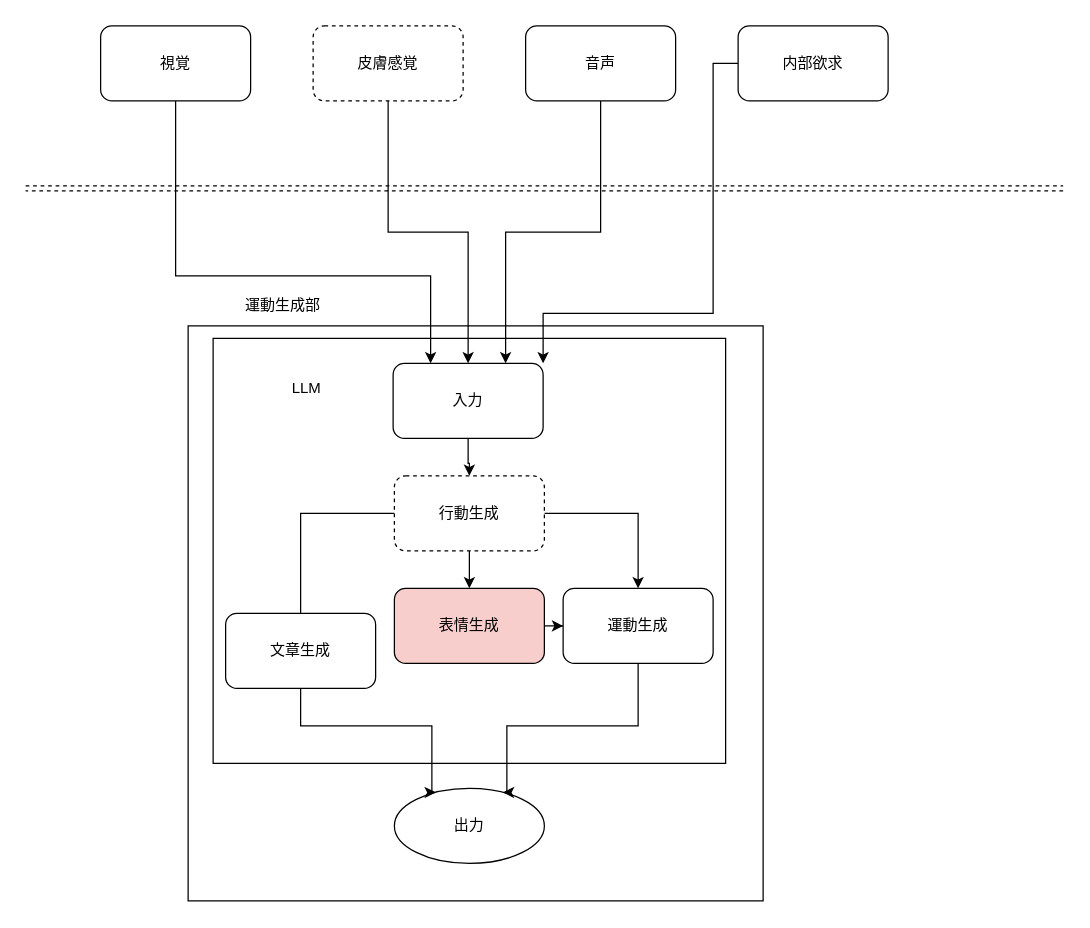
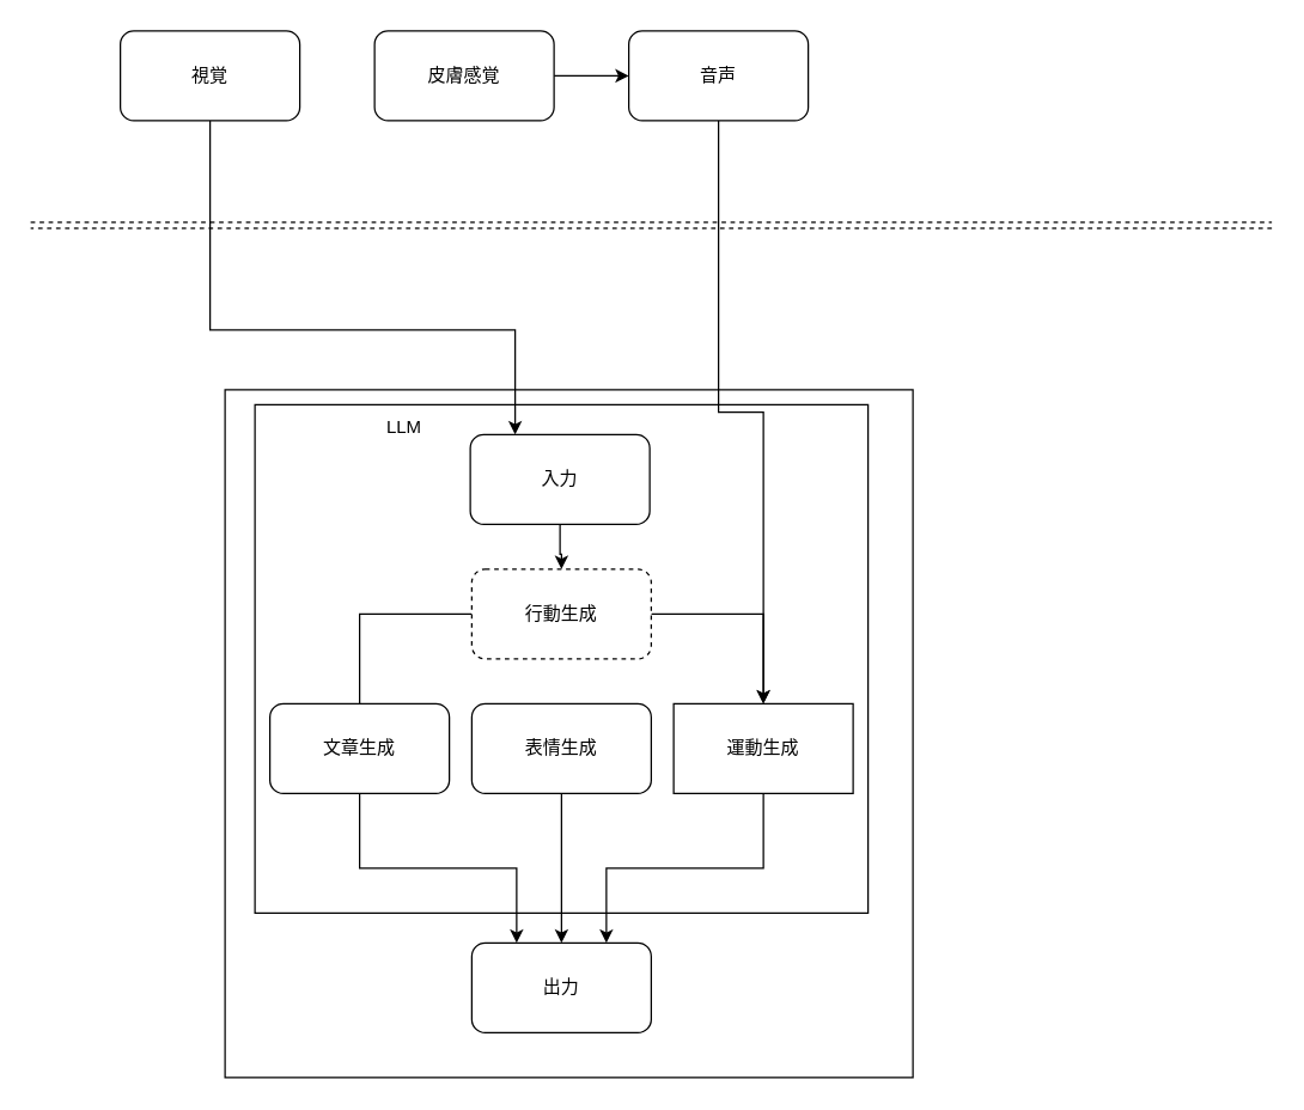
- <mxCell id="12" value="皮膚感覚" style="rounded=1;whiteSpace=wrap;html=1;dashed=1;" parent="1" vertex="1"><mxGeometry x="250" y="20" width="120" height="60" as="geometry" /></mxCell>
+ <mxCell id="12" value="皮膚感覚" style="rounded=1;whiteSpace=wrap;html=1;" parent="1" vertex="1"><mxGeometry x="250" y="20" width="120" height="60" as="geometry" /></mxCell>
- <mxCell id="10" value="内部欲求" style="rounded=1;whiteSpace=wrap;html=1;" parent="1" vertex="1"><mxGeometry x="590" y="20" width="120" height="60" as="geometry" /></mxCell>
- <mxCell id="11" style="edgeStyle=orthogonalEdgeStyle;rounded=0;orthogonalLoop=1;jettySize=auto;html=1;entryX=0.5;entryY=0;entryDx=0;entryDy=0;" parent="1" source="12" target="5" edge="1"><mxGeometry relative="1" as="geometry" /></mxCell>
+ <mxCell id="11" style="edgeStyle=orthogonalEdgeStyle;rounded=0;orthogonalLoop=1;jettySize=auto;html=1;" parent="1" source="12" target="14" edge="1"><mxGeometry relative="1" as="geometry" /></mxCell>
- <mxCell id="13" style="edgeStyle=orthogonalEdgeStyle;rounded=0;orthogonalLoop=1;jettySize=auto;html=1;entryX=0.75;entryY=0;entryDx=0;entryDy=0;" parent="1" source="14" target="5" edge="1"><mxGeometry relative="1" as="geometry" /></mxCell>
+ <mxCell id="13" style="edgeStyle=orthogonalEdgeStyle;rounded=0;orthogonalLoop=1;jettySize=auto;html=1;" parent="1" source="14" target="27" edge="1"><mxGeometry relative="1" as="geometry" /></mxCell>
- <mxCell id="15" value="運動生成部" style="text;strokeColor=none;fillColor=none;spacingLeft=4;spacingRight=4;overflow=hidden;rotatable=0;points=[[0,0.5],[1,0.5]];portConstraint=eastwest;fontSize=12;whiteSpace=wrap;html=1;" parent="1" vertex="1"><mxGeometry x="190" y="230" width="80" height="30" as="geometry" /></mxCell>
- <mxCell id="9" style="edgeStyle=orthogonalEdgeStyle;rounded=0;orthogonalLoop=1;jettySize=auto;html=1;entryX=1;entryY=0;entryDx=0;entryDy=0;" parent="1" source="10" target="5" edge="1"><mxGeometry relative="1" as="geometry"><Array as="points"><mxPoint x="570" y="50" /><mxPoint x="570" y="250" /></Array></mxGeometry></mxCell>
- <mxCell id="21" value="LLM" style="text;html=1;strokeColor=none;fillColor=none;align=center;verticalAlign=middle;whiteSpace=wrap;rounded=0;" parent="1" vertex="1"><mxGeometry x="215" y="295" width="60" height="30" as="geometry" /></mxCell>
+ <mxCell id="21" value="LLM" style="text;html=1;strokeColor=none;fillColor=none;align=center;verticalAlign=middle;whiteSpace=wrap;rounded=0;" parent="1" vertex="1"><mxGeometry x="240" y="270" width="60" height="30" as="geometry" /></mxCell>
- <mxCell id="16" style="edgeStyle=orthogonalEdgeStyle;rounded=0;orthogonalLoop=1;jettySize=auto;html=1;" edge="1" parent="1" source="19" target="25"><mxGeometry relative="1" as="geometry" /></mxCell>
- <mxCell id="25" value="表情生成" style="rounded=1;whiteSpace=wrap;html=1;fillColor=#f8cecc;" vertex="1" parent="1"><mxGeometry x="315" y="470" width="120" height="60" as="geometry" /></mxCell>
+ <mxCell id="25" value="表情生成" style="rounded=1;whiteSpace=wrap;html=1;" vertex="1" parent="1"><mxGeometry x="315" y="470" width="120" height="60" as="geometry" /></mxCell>
- <mxCell id="24" style="edgeStyle=orthogonalEdgeStyle;rounded=0;orthogonalLoop=1;jettySize=auto;html=1;" edge="1" parent="1" source="25" target="27"><mxGeometry relative="1" as="geometry" /></mxCell>
+ <mxCell id="24" style="edgeStyle=orthogonalEdgeStyle;rounded=0;orthogonalLoop=1;jettySize=auto;html=1;entryX=0.5;entryY=0;entryDx=0;entryDy=0;" edge="1" parent="1" source="25" target="20"><mxGeometry relative="1" as="geometry" /></mxCell>
- <mxCell id="27" value="運動生成" style="rounded=1;whiteSpace=wrap;html=1;" vertex="1" parent="1"><mxGeometry x="450" y="470" width="120" height="60" as="geometry" /></mxCell>
+ <mxCell id="27" value="運動生成" style="whiteSpace=wrap;html=1;rounded=0;" vertex="1" parent="1"><mxGeometry x="450" y="470" width="120" height="60" as="geometry" /></mxCell>
- <mxCell id="23" value="文章生成" style="rounded=1;whiteSpace=wrap;html=1;" vertex="1" parent="1"><mxGeometry x="180" y="490" width="120" height="60" as="geometry" /></mxCell>
+ <mxCell id="23" value="文章生成" style="rounded=1;whiteSpace=wrap;html=1;" vertex="1" parent="1"><mxGeometry x="180" y="470" width="120" height="60" as="geometry" /></mxCell>
- <mxCell id="20" value="出力" style="ellipse;whiteSpace=wrap;html=1;" parent="1" vertex="1"><mxGeometry x="315" y="630" width="120" height="60" as="geometry" /></mxCell>
+ <mxCell id="20" value="出力" style="rounded=1;whiteSpace=wrap;html=1;" parent="1" vertex="1"><mxGeometry x="315" y="630" width="120" height="60" as="geometry" /></mxCell>
